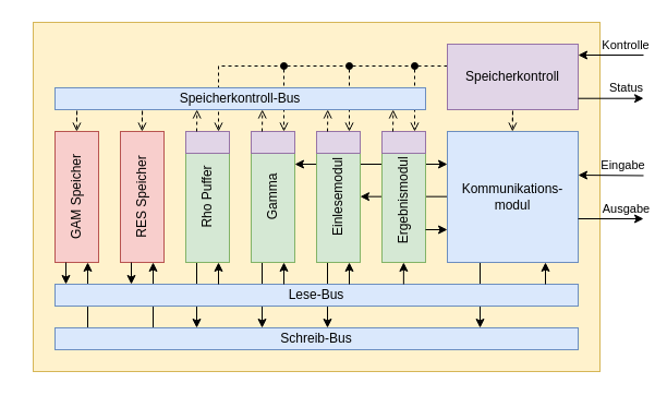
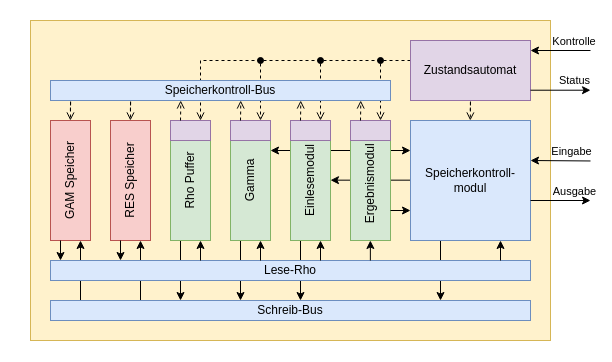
- <mxCell id="42" value="Speicherkontroll" style="rounded=0;whiteSpace=wrap;html=1;fillColor=#e1d5e7;strokeColor=#9673a6;" parent="1" vertex="1"><mxGeometry x="410" y="40" width="120" height="60" as="geometry" /></mxCell>
+ <mxCell id="42" value="Zustandsautomat" style="rounded=0;whiteSpace=wrap;html=1;fillColor=#e1d5e7;strokeColor=#9673a6;" parent="1" vertex="1"><mxGeometry x="410" y="40" width="120" height="60" as="geometry" /></mxCell>
- <mxCell id="37" value="&lt;div&gt;Kommunikations-&lt;/div&gt;&lt;div&gt;modul&lt;/div&gt;" style="whiteSpace=wrap;html=1;aspect=fixed;fillColor=#dae8fc;strokeColor=#6c8ebf;" parent="1" vertex="1"><mxGeometry x="410" y="120" width="120" height="120" as="geometry" /></mxCell>
+ <mxCell id="37" value="&lt;div&gt;Speicherkontroll-&lt;/div&gt;&lt;div&gt;modul&lt;/div&gt;" style="whiteSpace=wrap;html=1;aspect=fixed;fillColor=#dae8fc;strokeColor=#6c8ebf;" parent="1" vertex="1"><mxGeometry x="410" y="120" width="120" height="120" as="geometry" /></mxCell>
- <mxCell id="21" value="Lese-Bus" style="rounded=0;whiteSpace=wrap;html=1;fillColor=#DAE8FC;strokeColor=#6c8ebf;" parent="1" vertex="1"><mxGeometry x="50" y="260" width="480" height="20" as="geometry" /></mxCell>
+ <mxCell id="21" value="Lese-Rho" style="rounded=0;whiteSpace=wrap;html=1;fillColor=#DAE8FC;strokeColor=#6c8ebf;" parent="1" vertex="1"><mxGeometry x="50" y="260" width="480" height="20" as="geometry" /></mxCell>
